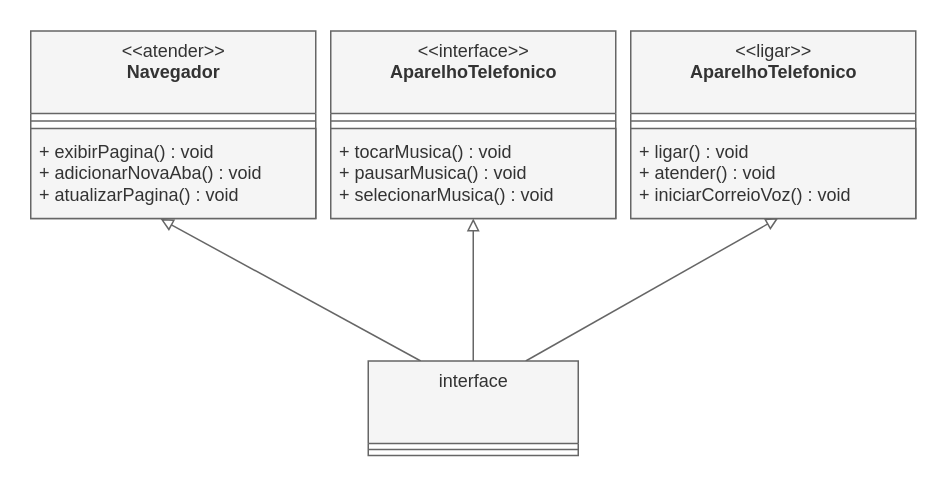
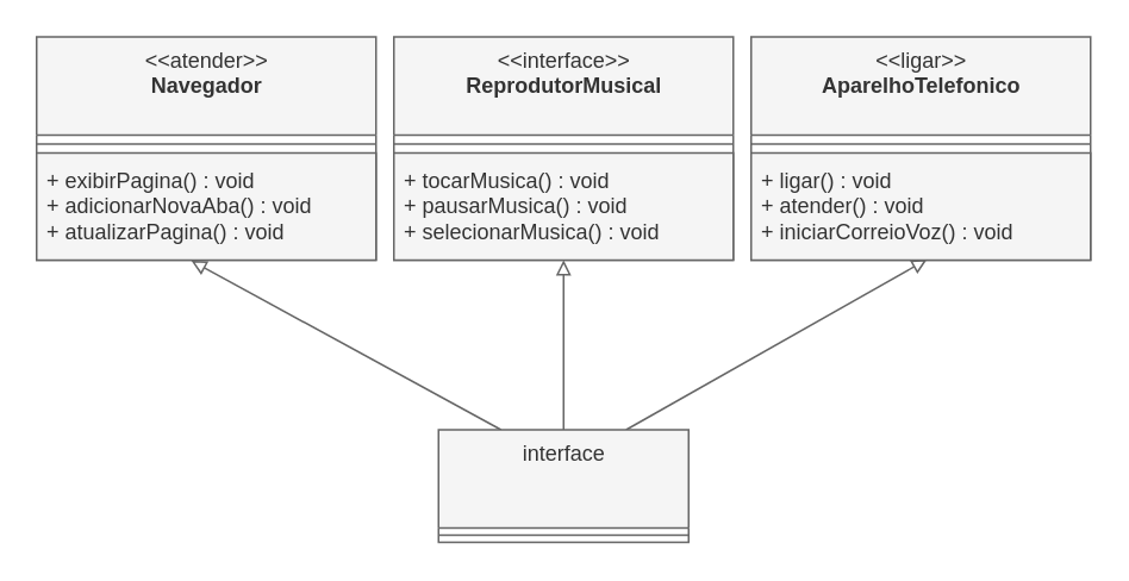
- <mxCell id="5" value="&amp;lt;&amp;lt;interface&amp;gt;&amp;gt;&lt;br&gt;&lt;b&gt;AparelhoTelefonico&lt;/b&gt;" style="swimlane;fontStyle=0;align=center;verticalAlign=top;childLayout=stackLayout;horizontal=1;startSize=55;horizontalStack=0;resizeParent=1;resizeParentMax=0;resizeLast=0;collapsible=0;marginBottom=0;html=1;fillColor=#f5f5f5;fontColor=#333333;strokeColor=#666666;" vertex="1" parent="1"><mxGeometry x="220" y="20" width="190" height="125" as="geometry" /></mxCell>
+ <mxCell id="5" value="&amp;lt;&amp;lt;interface&amp;gt;&amp;gt;&lt;br&gt;&lt;b&gt;ReprodutorMusical&lt;/b&gt;" style="swimlane;fontStyle=0;align=center;verticalAlign=top;childLayout=stackLayout;horizontal=1;startSize=55;horizontalStack=0;resizeParent=1;resizeParentMax=0;resizeLast=0;collapsible=0;marginBottom=0;html=1;fillColor=#f5f5f5;fontColor=#333333;strokeColor=#666666;" vertex="1" parent="1"><mxGeometry x="220" y="20" width="190" height="125" as="geometry" /></mxCell>
